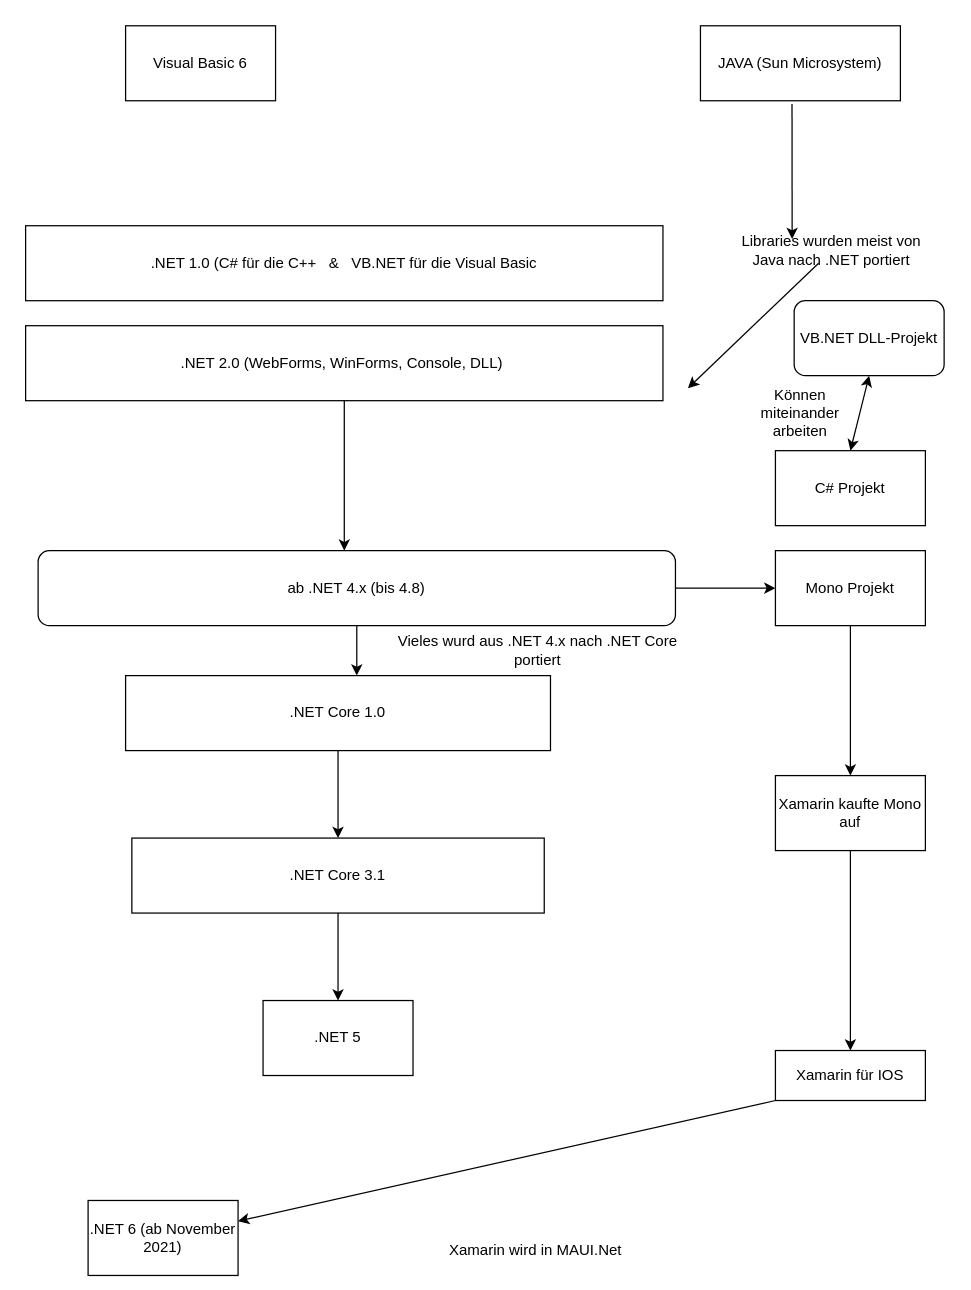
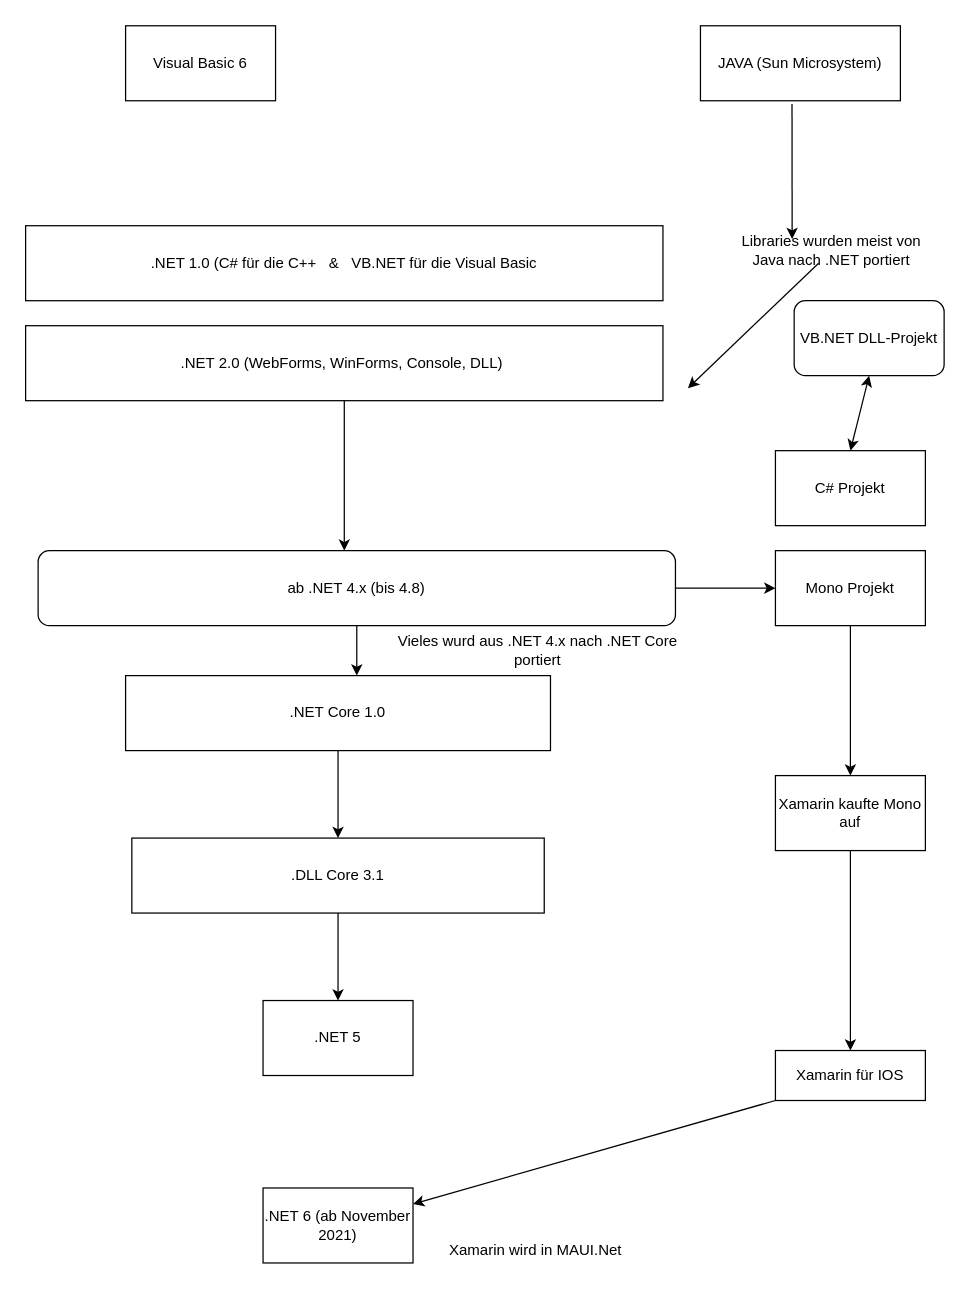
- <mxCell id="8" value="Können miteinander arbeiten" style="text;html=1;strokeColor=none;fillColor=none;align=center;verticalAlign=middle;whiteSpace=wrap;rounded=0;" parent="1" vertex="1"><mxGeometry x="610" y="320" width="60" height="20" as="geometry" /></mxCell>
- <mxCell id="28" value=".NET Core 3.1" style="rounded=0;whiteSpace=wrap;html=1;" parent="1" vertex="1"><mxGeometry x="105" y="670" width="330" height="60" as="geometry" /></mxCell>
+ <mxCell id="28" value=".DLL Core 3.1" style="rounded=0;whiteSpace=wrap;html=1;" parent="1" vertex="1"><mxGeometry x="105" y="670" width="330" height="60" as="geometry" /></mxCell>
- <mxCell id="22" value=".NET 6 (ab November 2021)" style="rounded=0;whiteSpace=wrap;html=1;" parent="1" vertex="1"><mxGeometry x="70" y="960" width="120" height="60" as="geometry" /></mxCell>
+ <mxCell id="22" value=".NET 6 (ab November 2021)" style="rounded=0;whiteSpace=wrap;html=1;" parent="1" vertex="1"><mxGeometry x="210" y="950" width="120" height="60" as="geometry" /></mxCell>
